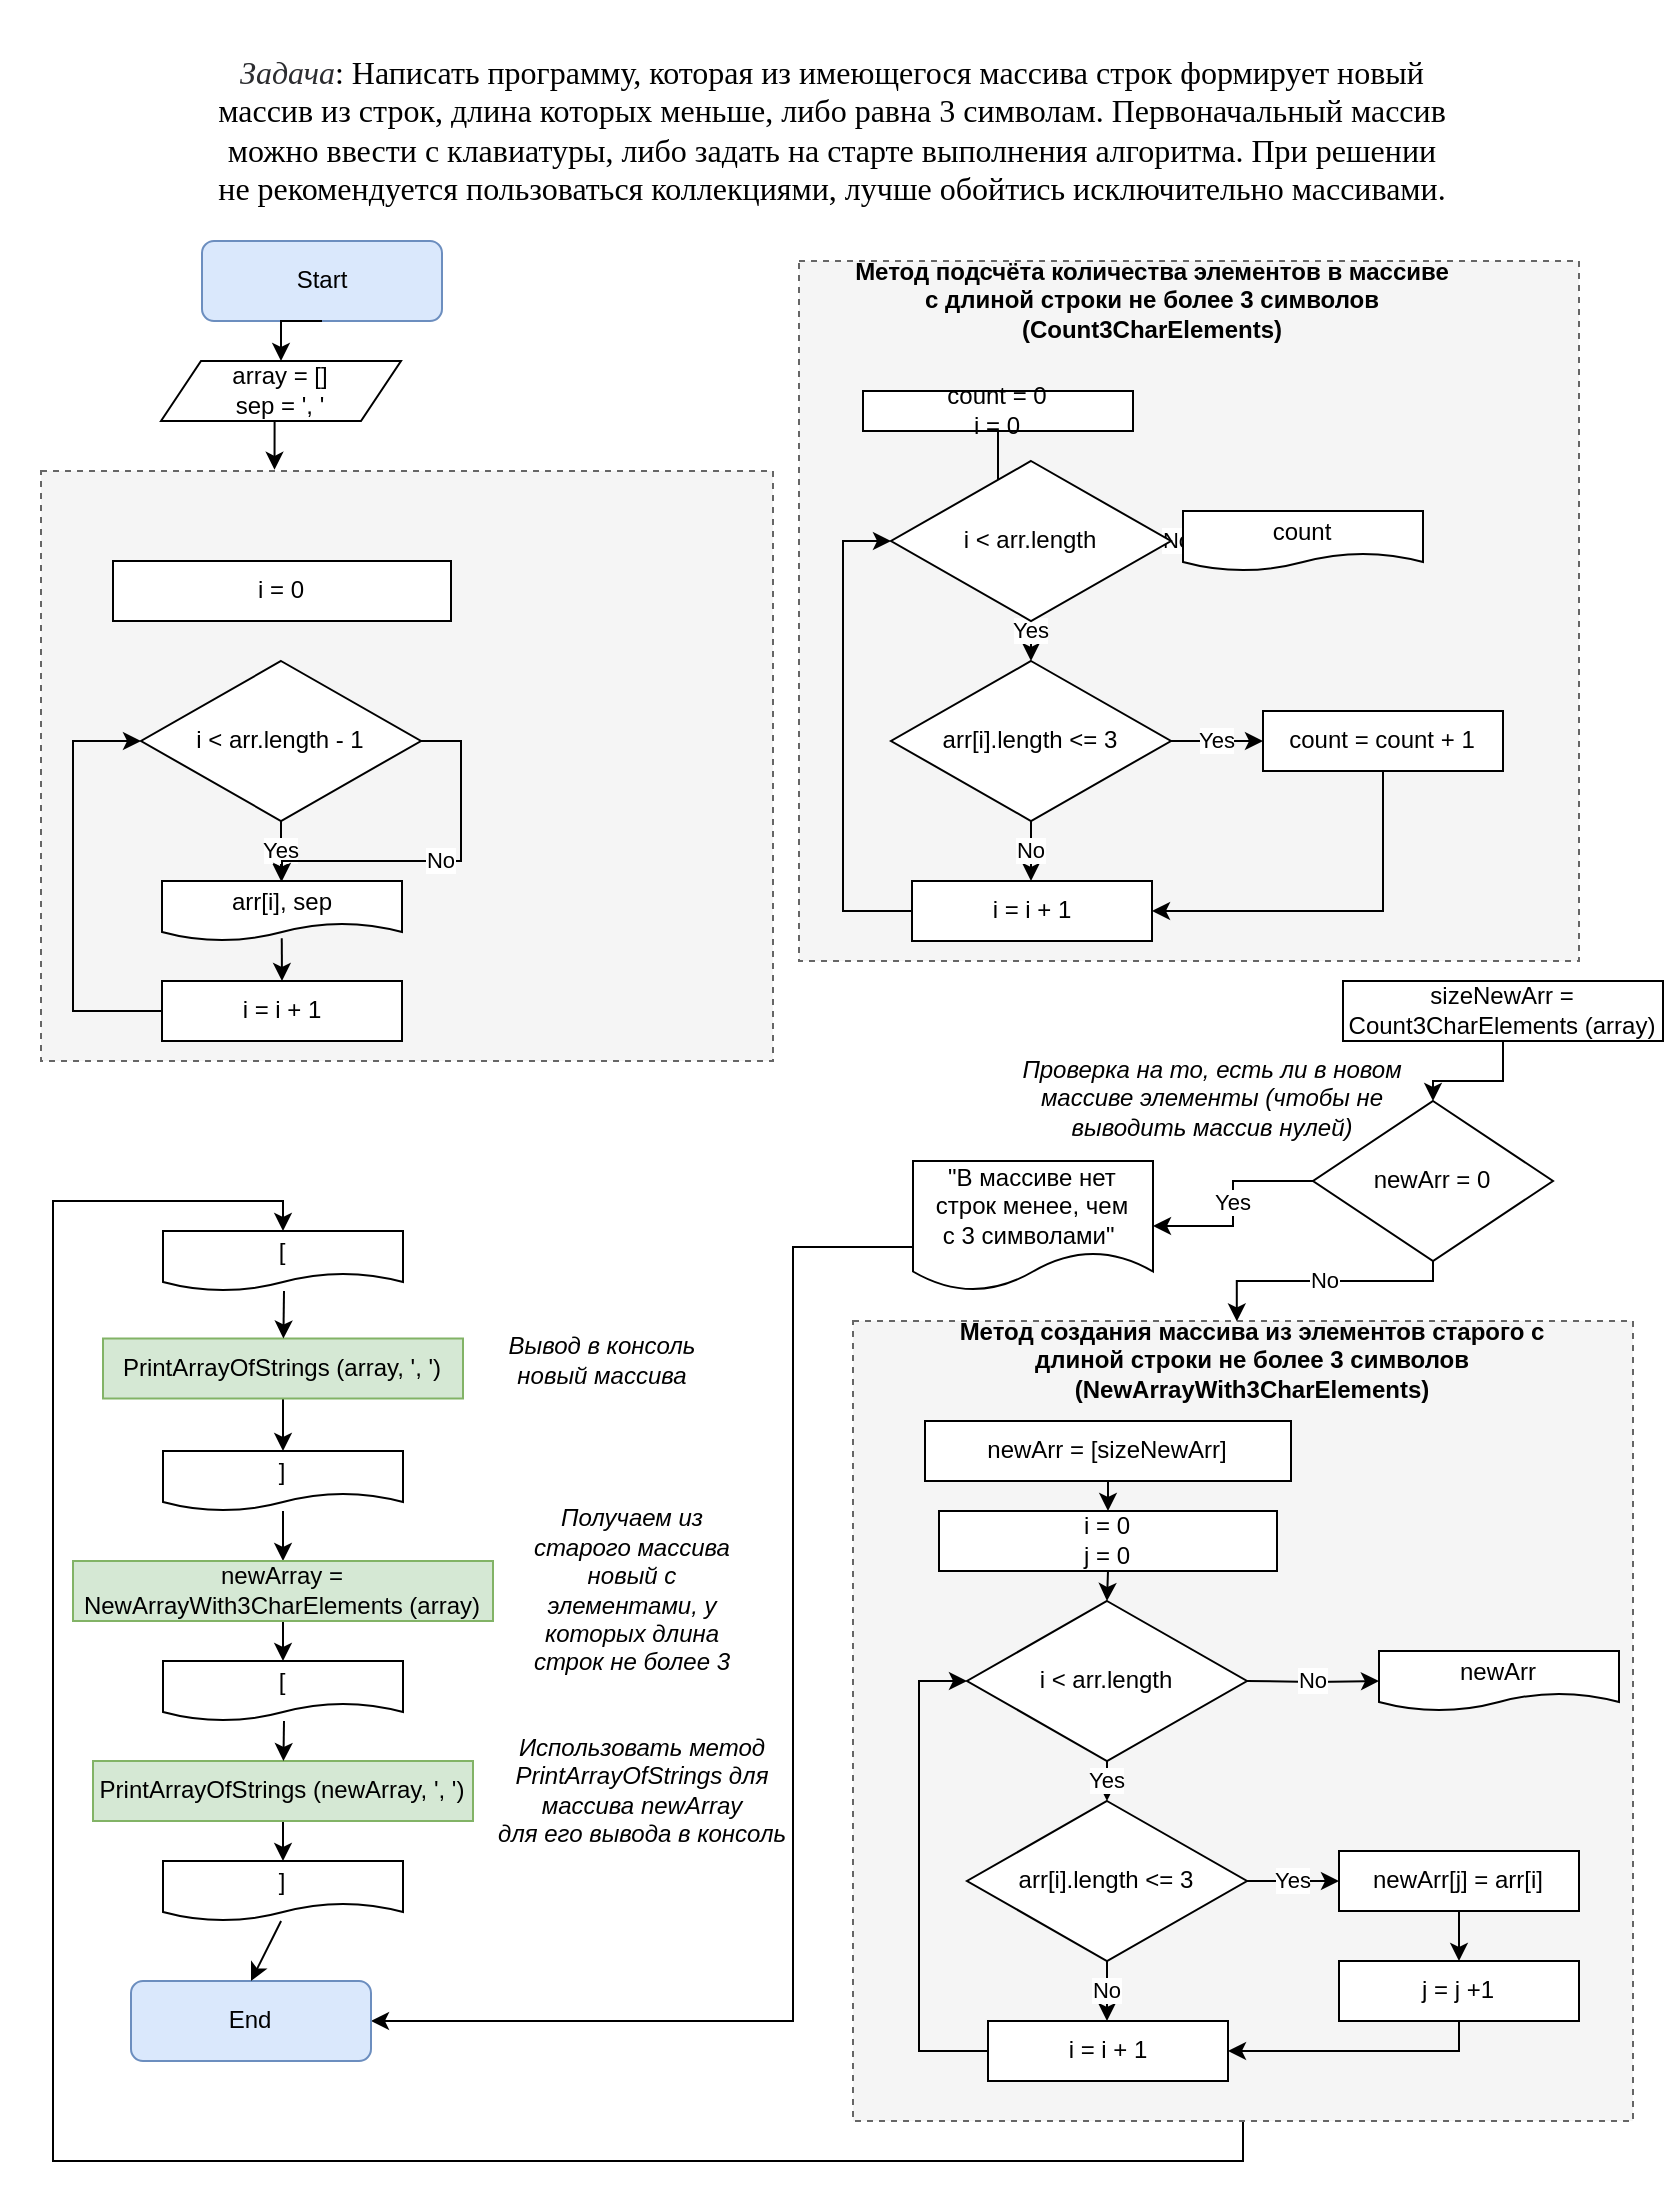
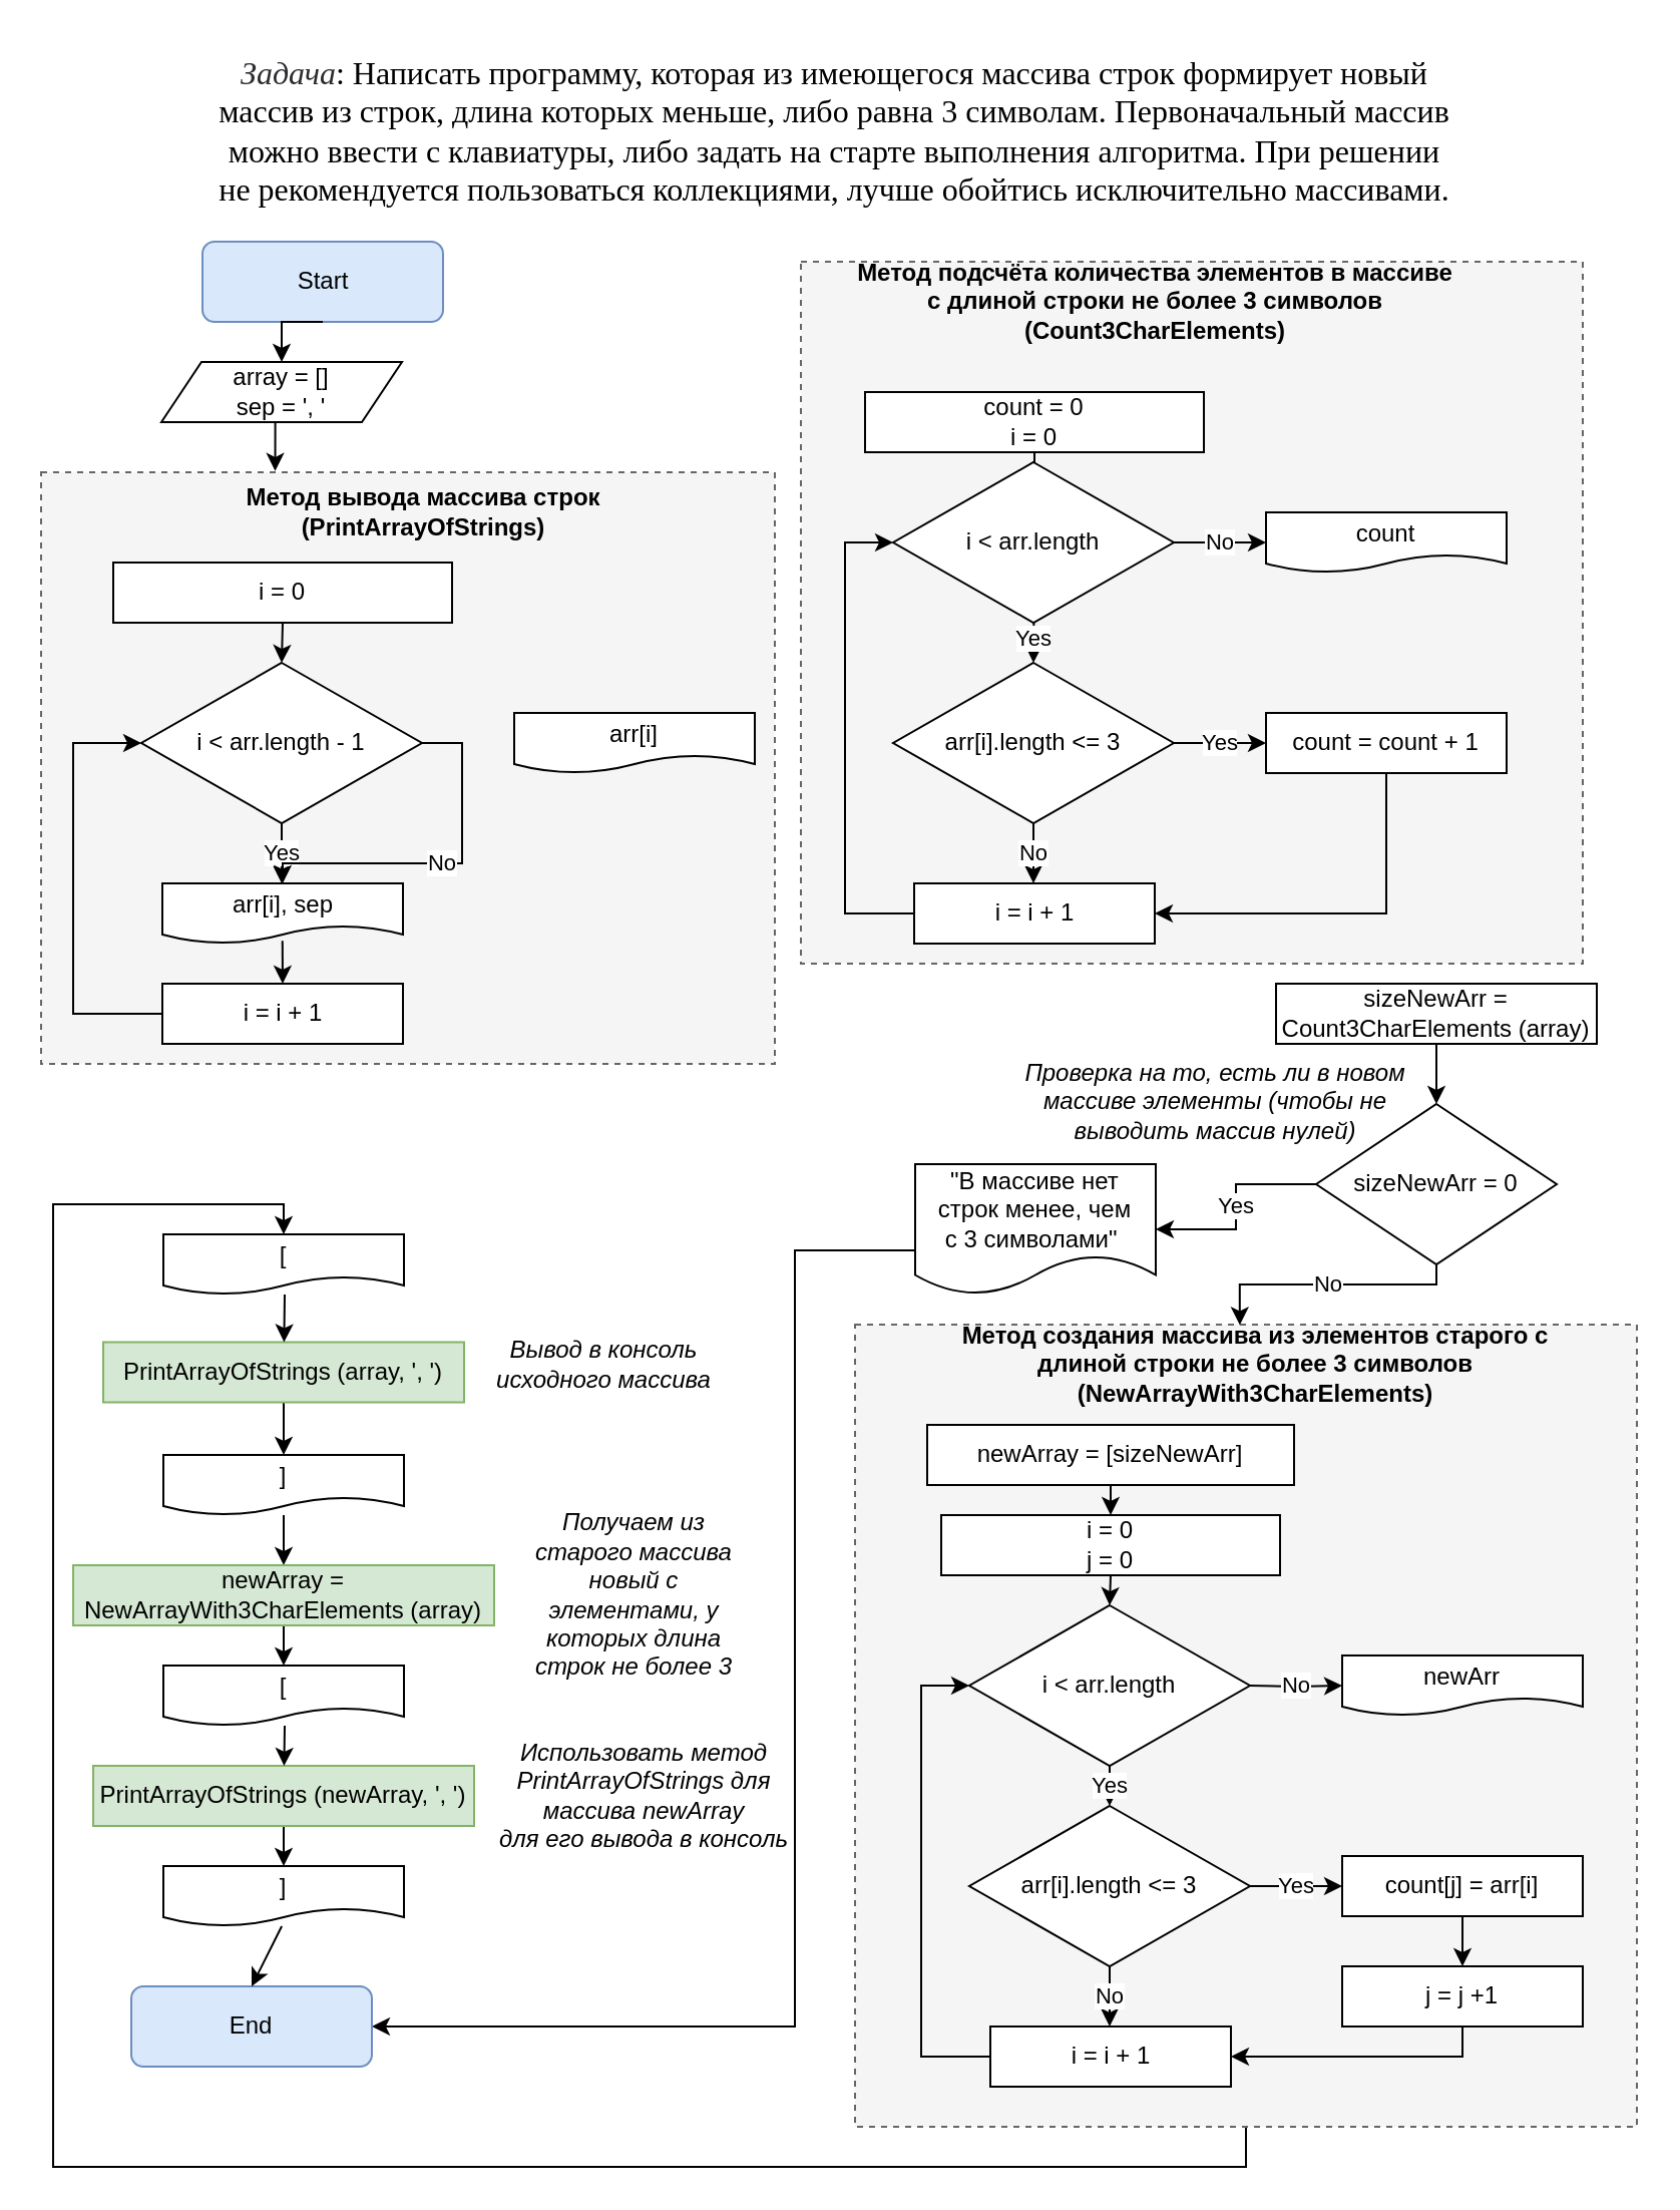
- <mxCell id="24" value="count = 0&lt;br&gt;i = 0" style="rounded=0;whiteSpace=wrap;html=1;" vertex="1" parent="1"><mxGeometry x="431" y="195" width="135" height="20" as="geometry" /></mxCell>
+ <mxCell id="24" value="count = 0&lt;br&gt;i = 0" style="rounded=0;whiteSpace=wrap;html=1;" vertex="1" parent="1"><mxGeometry x="431" y="195" width="169" height="30" as="geometry" /></mxCell>
+ <mxCell id="20" value="&lt;b&gt;Метод вывода массива строк (PrintArrayOfStrings)&lt;/b&gt;" style="text;html=1;strokeColor=none;fillColor=none;align=center;verticalAlign=middle;whiteSpace=wrap;rounded=0;" vertex="1" parent="1"><mxGeometry x="61" y="240" width="300" height="30" as="geometry" /></mxCell>
- <mxCell id="72" value="count" style="shape=document;whiteSpace=wrap;html=1;boundedLbl=1;" vertex="1" parent="1"><mxGeometry x="591" y="255" width="120" height="30" as="geometry" /></mxCell>
+ <mxCell id="72" value="count" style="shape=document;whiteSpace=wrap;html=1;boundedLbl=1;" vertex="1" parent="1"><mxGeometry x="631" y="255" width="120" height="30" as="geometry" /></mxCell>
+ <mxCell id="7" style="edgeStyle=orthogonalEdgeStyle;rounded=0;orthogonalLoop=1;jettySize=auto;html=1;exitX=0.5;exitY=1;exitDx=0;exitDy=0;entryX=0.5;entryY=0;entryDx=0;entryDy=0;" edge="1" parent="1" source="8" target="11"><mxGeometry relative="1" as="geometry" /></mxCell>
+ <mxCell id="19" value="arr[i]" style="shape=document;whiteSpace=wrap;html=1;boundedLbl=1;" vertex="1" parent="1"><mxGeometry x="256" y="355" width="120" height="30" as="geometry" /></mxCell>
- <mxCell id="74" value="&lt;span style=&quot;border-color: var(--border-color);&quot;&gt;sizeNewArr = Count3CharElements (array)&lt;/span&gt;" style="rounded=0;whiteSpace=wrap;html=1;" vertex="1" parent="1"><mxGeometry x="671" y="490" width="160" height="30" as="geometry" /></mxCell>
+ <mxCell id="74" value="&lt;span style=&quot;border-color: var(--border-color);&quot;&gt;sizeNewArr = Count3CharElements (array)&lt;/span&gt;" style="rounded=0;whiteSpace=wrap;html=1;" vertex="1" parent="1"><mxGeometry x="636" y="490" width="160" height="30" as="geometry" /></mxCell>
- <mxCell id="55" value="newArr = 0" style="rhombus;whiteSpace=wrap;html=1;" vertex="1" parent="1"><mxGeometry x="656" y="550" width="120" height="80" as="geometry" /></mxCell>
+ <mxCell id="55" value="sizeNewArr = 0" style="rhombus;whiteSpace=wrap;html=1;" vertex="1" parent="1"><mxGeometry x="656" y="550" width="120" height="80" as="geometry" /></mxCell>
- <mxCell id="44" value="&lt;i&gt;Вывод в консоль новый массива&lt;/i&gt;" style="text;html=1;strokeColor=none;fillColor=none;align=center;verticalAlign=middle;whiteSpace=wrap;rounded=0;" vertex="1" parent="1"><mxGeometry x="241" y="661.25" width="120" height="37.5" as="geometry" /></mxCell>
+ <mxCell id="44" value="&lt;i&gt;Вывод в консоль исходного массива&lt;/i&gt;" style="text;html=1;strokeColor=none;fillColor=none;align=center;verticalAlign=middle;whiteSpace=wrap;rounded=0;" vertex="1" parent="1"><mxGeometry x="241" y="661.25" width="120" height="37.5" as="geometry" /></mxCell>
- <mxCell id="58" value="newArr = [sizeNewArr]" style="rounded=0;whiteSpace=wrap;html=1;" vertex="1" parent="1"><mxGeometry x="462" y="710" width="183" height="30" as="geometry" /></mxCell>
+ <mxCell id="58" value="newArray = [sizeNewArr]" style="rounded=0;whiteSpace=wrap;html=1;" vertex="1" parent="1"><mxGeometry x="462" y="710" width="183" height="30" as="geometry" /></mxCell>
- <mxCell id="78" value="newArr" style="shape=document;whiteSpace=wrap;html=1;boundedLbl=1;" vertex="1" parent="1"><mxGeometry x="689" y="825" width="120" height="30" as="geometry" /></mxCell>
+ <mxCell id="78" value="newArr" style="shape=document;whiteSpace=wrap;html=1;boundedLbl=1;" vertex="1" parent="1"><mxGeometry x="669" y="825" width="120" height="30" as="geometry" /></mxCell>
- <mxCell id="67" value="newArr[j] = arr[i]" style="rounded=0;whiteSpace=wrap;html=1;" vertex="1" parent="1"><mxGeometry x="669" y="925" width="120" height="30" as="geometry" /></mxCell>
+ <mxCell id="67" value="count[j] = arr[i]" style="rounded=0;whiteSpace=wrap;html=1;" vertex="1" parent="1"><mxGeometry x="669" y="925" width="120" height="30" as="geometry" /></mxCell>
